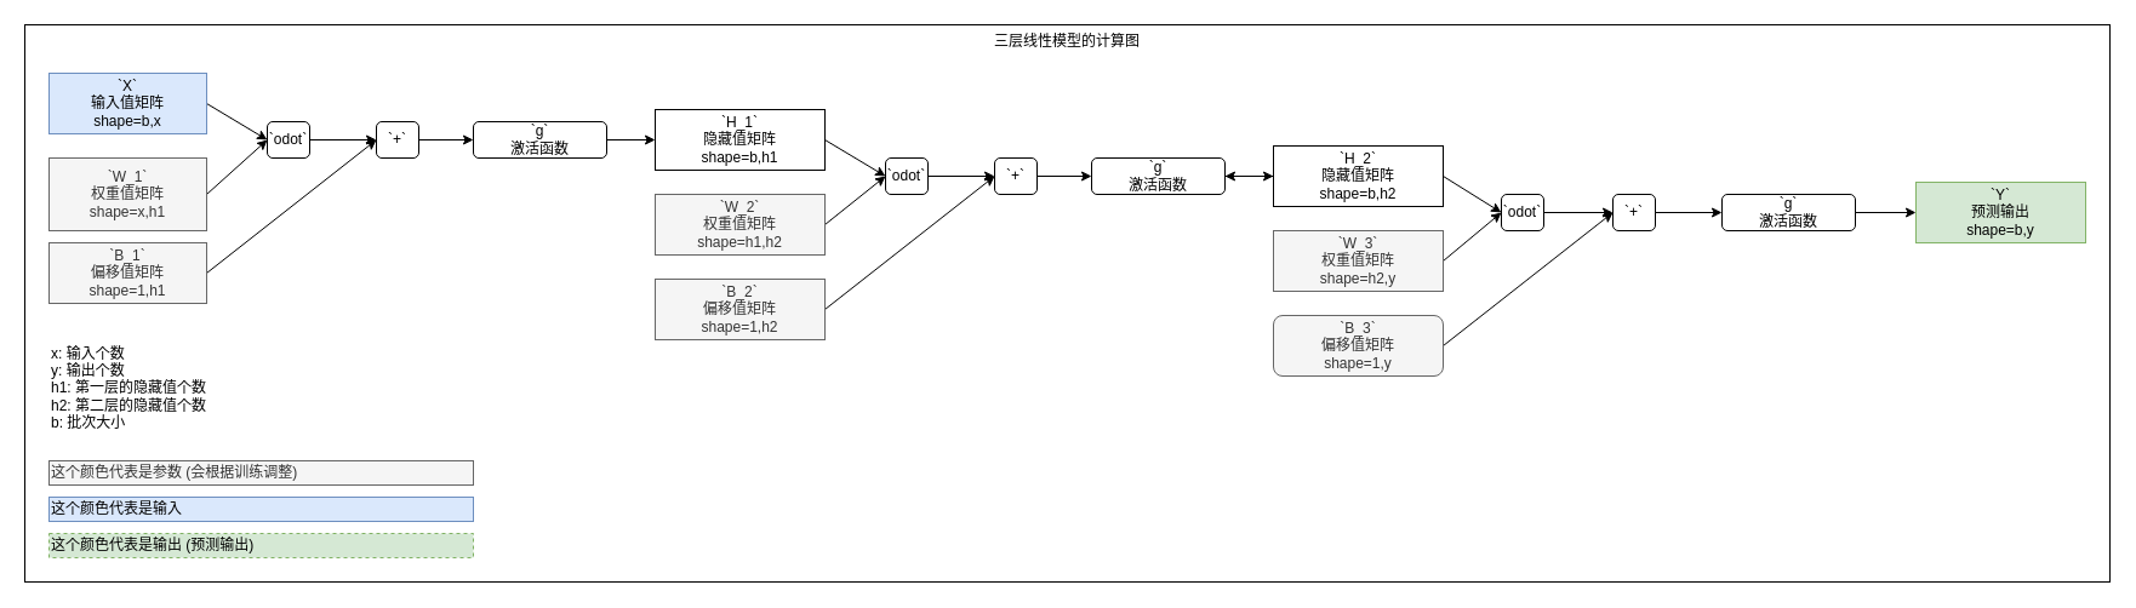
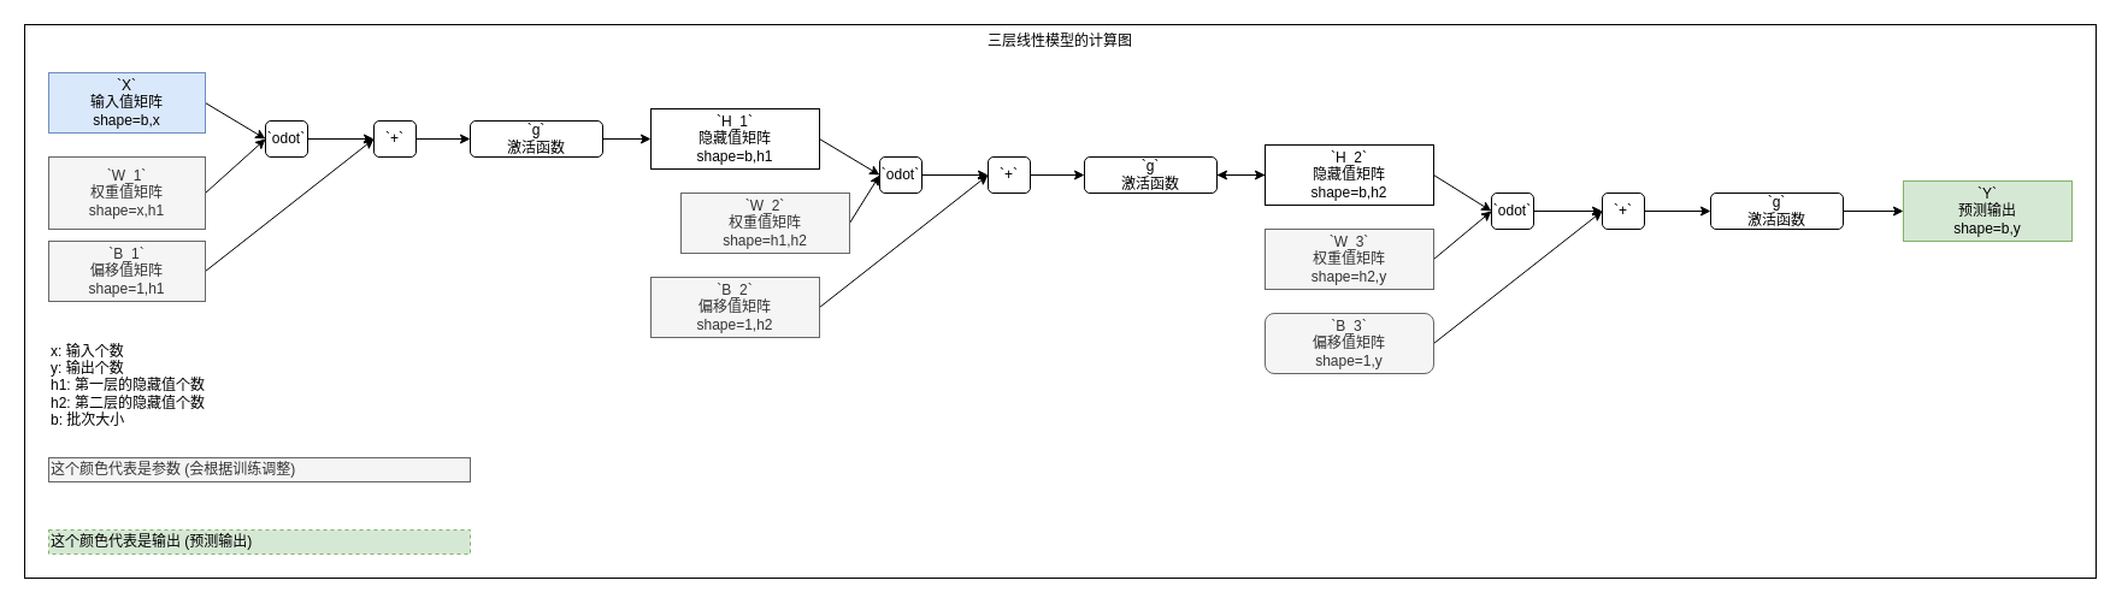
- <mxCell id="20" value="`W_2`&lt;br&gt;权重值矩阵&lt;br&gt;shape=h1,h2" style="rounded=0;whiteSpace=wrap;html=1;fillColor=#f5f5f5;strokeColor=#666666;fontColor=#333333;" parent="1" vertex="1"><mxGeometry x="540" y="160" width="140" height="50" as="geometry" /></mxCell>
+ <mxCell id="20" value="`W_2`&lt;br&gt;权重值矩阵&lt;br&gt;shape=h1,h2" style="rounded=0;whiteSpace=wrap;html=1;fillColor=#f5f5f5;strokeColor=#666666;fontColor=#333333;" parent="1" vertex="1"><mxGeometry x="565" y="160" width="140" height="50" as="geometry" /></mxCell>
- <mxCell id="43" value="这个颜色代表是输入" style="rounded=0;whiteSpace=wrap;html=1;fillColor=#dae8fc;strokeColor=#6c8ebf;align=left;" parent="1" vertex="1"><mxGeometry x="40" y="410" width="350" height="20" as="geometry" /></mxCell>
